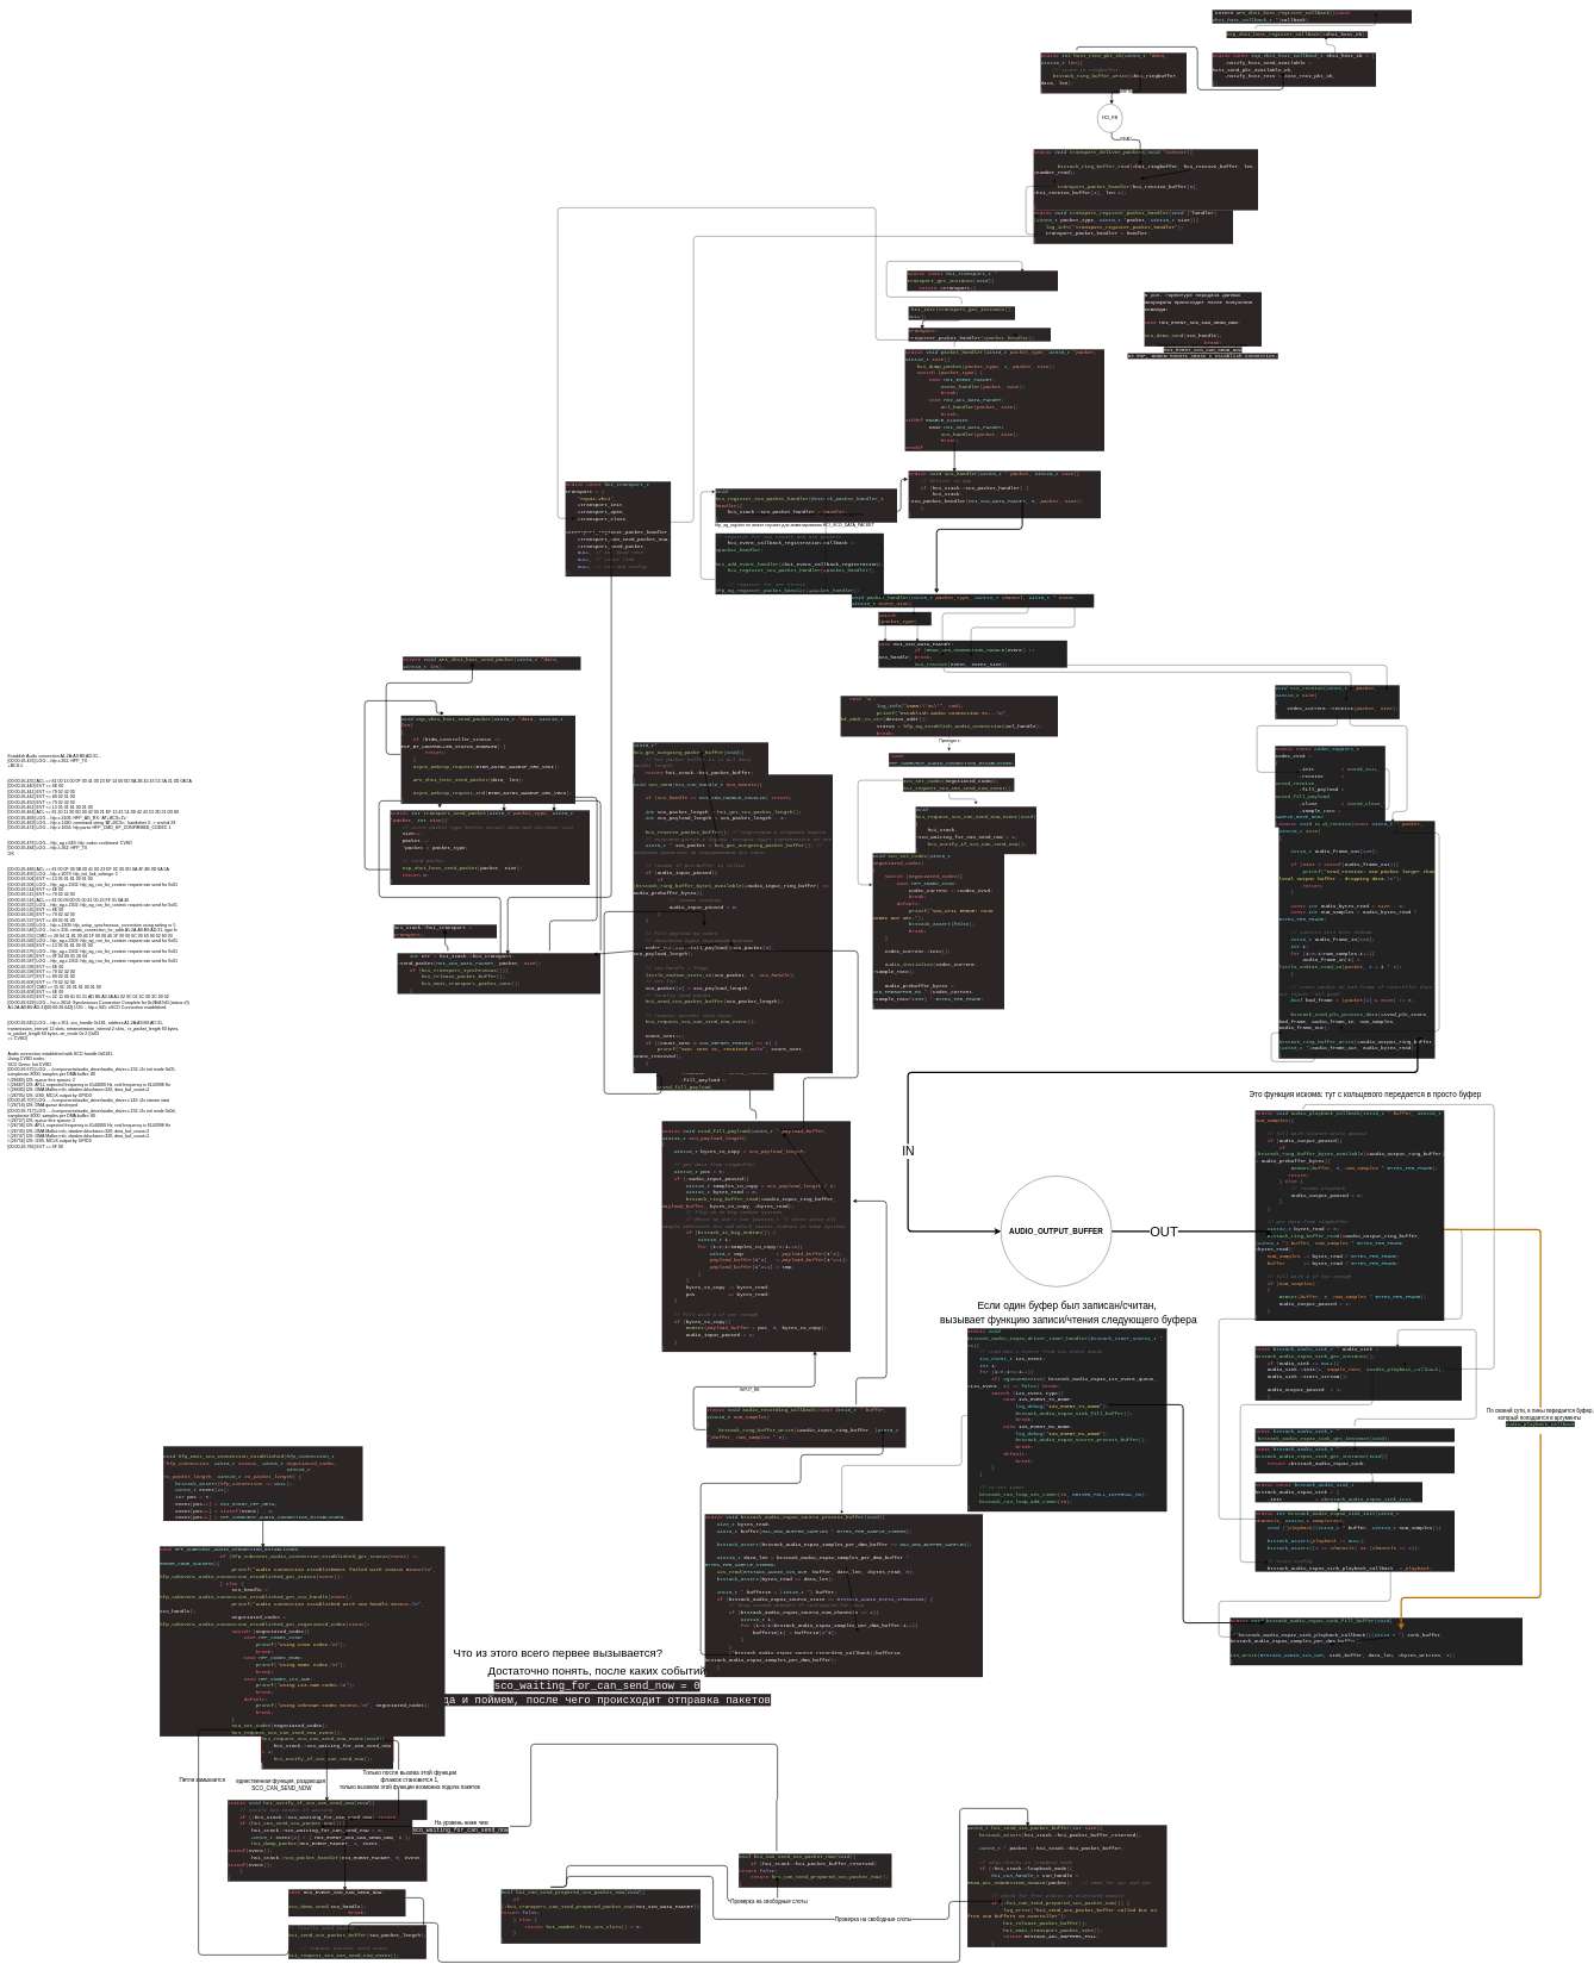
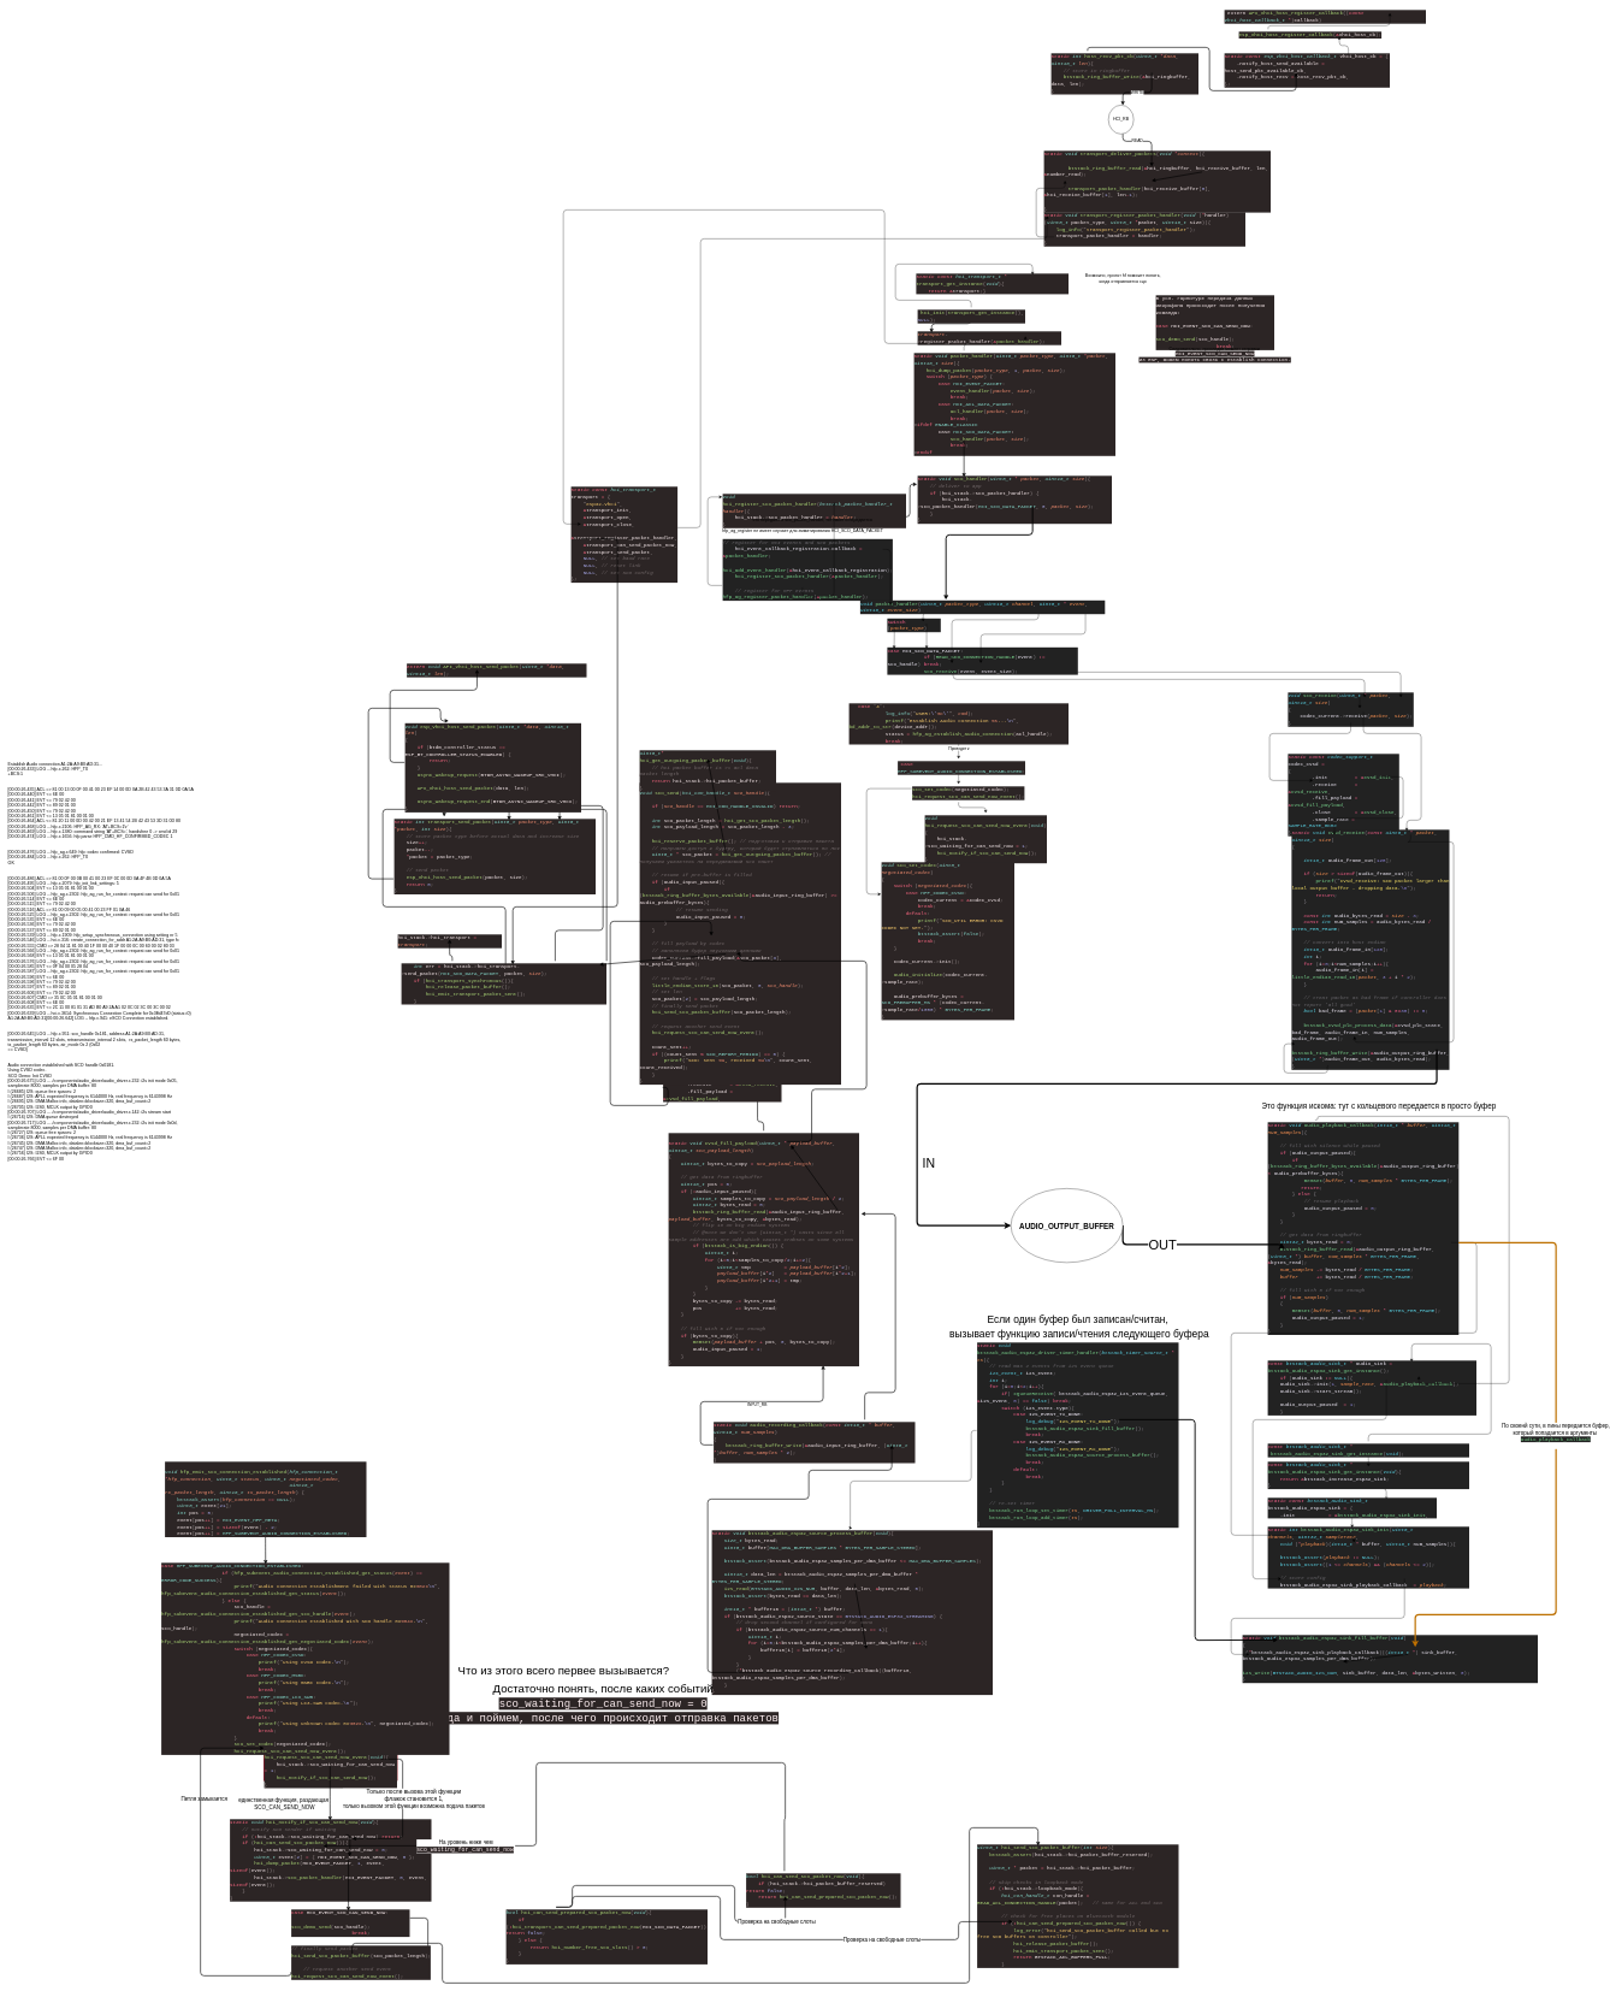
+ <mxCell id="80" value="Возможно, проект hf поможет понять, &lt;br&gt;когда отправляется сцо" style="text;html=1;align=center;verticalAlign=middle;resizable=0;points=[];autosize=1;strokeColor=none;fillColor=none;" parent="1" vertex="1"><mxGeometry x="2995" y="750" width="230" height="40" as="geometry" /></mxCell>
+ <mxCell id="59" style="edgeStyle=orthogonalEdgeStyle;html=1;" parent="1" source="60" target="63" edge="1"><mxGeometry relative="1" as="geometry" /></mxCell>
- <mxCell id="32" value="&lt;font style=&quot;font-size: 21px;&quot;&gt;&lt;b&gt;AUDIO_OUTPUT_BUFFER&lt;/b&gt;&lt;/font&gt;" style="ellipse;whiteSpace=wrap;html=1;aspect=fixed;fontSize=15;" parent="1" vertex="1"><mxGeometry x="2800" y="3290" width="310" height="310" as="geometry" /></mxCell>
+ <mxCell id="32" value="&lt;font style=&quot;font-size: 21px;&quot;&gt;&lt;b&gt;AUDIO_OUTPUT_BUFFER&lt;/b&gt;&lt;/font&gt;" style="ellipse;whiteSpace=wrap;html=1;aspect=fixed;fontSize=15;" parent="1" vertex="1"><mxGeometry x="2800" y="3290" width="310" height="205" as="geometry" /></mxCell>
- <mxCell id="20" value="&lt;div style=&quot;color: rgb(247, 241, 255); background-color: rgb(34, 34, 34); font-family: &amp;quot;Ubuntu Mono&amp;quot;, Consolas, &amp;quot;Courier New&amp;quot;, monospace; font-weight: normal; font-size: 14px; line-height: 19px;&quot;&gt;&lt;div&gt;&lt;span style=&quot;color: #fc618d;font-style: italic;&quot;&gt;const&lt;/span&gt;&lt;span style=&quot;color: #f7f1ff;&quot;&gt; &lt;/span&gt;&lt;span style=&quot;color: #5ad4e6;font-style: italic;&quot;&gt;btstack_audio_sink_t&lt;/span&gt;&lt;span style=&quot;color: #f7f1ff;&quot;&gt; &lt;/span&gt;&lt;span style=&quot;color: #fc618d;&quot;&gt;*&lt;/span&gt;&lt;span style=&quot;color: #f7f1ff;&quot;&gt; &lt;/span&gt;&lt;span style=&quot;color: #7bd88f;&quot;&gt;btstack_audio_esp32_sink_get_instance&lt;/span&gt;&lt;span style=&quot;color: #8b888f;&quot;&gt;(&lt;/span&gt;&lt;span style=&quot;color: #5ad4e6;font-style: italic;&quot;&gt;void&lt;/span&gt;&lt;span style=&quot;color: #8b888f;&quot;&gt;){&lt;/span&gt;&lt;/div&gt;&lt;div&gt;&lt;span style=&quot;color: #f7f1ff;&quot;&gt;&amp;nbsp; &amp;nbsp; &lt;/span&gt;&lt;span style=&quot;color: #fc618d;&quot;&gt;return&lt;/span&gt;&lt;span style=&quot;color: #f7f1ff;&quot;&gt; &lt;/span&gt;&lt;span style=&quot;color: #fc618d;&quot;&gt;&amp;amp;&lt;/span&gt;&lt;span style=&quot;color: #f7f1ff;&quot;&gt;btstack_audio_esp32_sink&lt;/span&gt;&lt;span style=&quot;color: #8b888f;&quot;&gt;;&lt;/span&gt;&lt;/div&gt;&lt;div&gt;&lt;span style=&quot;color: #8b888f;&quot;&gt;}&lt;/span&gt;&lt;/div&gt;&lt;/div&gt;" style="text;whiteSpace=wrap;html=1;fontSize=15;" parent="1" vertex="1"><mxGeometry x="3510" y="4040" width="560" height="60" as="geometry" /></mxCell>
+ <mxCell id="20" value="&lt;div style=&quot;color: rgb(247, 241, 255); background-color: rgb(34, 34, 34); font-family: &amp;quot;Ubuntu Mono&amp;quot;, Consolas, &amp;quot;Courier New&amp;quot;, monospace; font-weight: normal; font-size: 14px; line-height: 19px;&quot;&gt;&lt;div&gt;&lt;span style=&quot;color: #fc618d;font-style: italic;&quot;&gt;const&lt;/span&gt;&lt;span style=&quot;color: #f7f1ff;&quot;&gt; &lt;/span&gt;&lt;span style=&quot;color: #5ad4e6;font-style: italic;&quot;&gt;btstack_audio_sink_t&lt;/span&gt;&lt;span style=&quot;color: #f7f1ff;&quot;&gt; &lt;/span&gt;&lt;span style=&quot;color: #fc618d;&quot;&gt;*&lt;/span&gt;&lt;span style=&quot;color: #f7f1ff;&quot;&gt; &lt;/span&gt;&lt;span style=&quot;color: #7bd88f;&quot;&gt;btstack_audio_esp32_sink_get_instance&lt;/span&gt;&lt;span style=&quot;color: #8b888f;&quot;&gt;(&lt;/span&gt;&lt;span style=&quot;color: #5ad4e6;font-style: italic;&quot;&gt;void&lt;/span&gt;&lt;span style=&quot;color: #8b888f;&quot;&gt;){&lt;/span&gt;&lt;/div&gt;&lt;div&gt;&lt;span style=&quot;color: #f7f1ff;&quot;&gt;&amp;nbsp; &amp;nbsp; &lt;/span&gt;&lt;span style=&quot;color: #fc618d;&quot;&gt;return&lt;/span&gt;&lt;span style=&quot;color: #f7f1ff;&quot;&gt; &lt;/span&gt;&lt;span style=&quot;color: #fc618d;&quot;&gt;&amp;amp;&lt;/span&gt;&lt;span style=&quot;color: #f7f1ff;&quot;&gt;btstack_increase_esp32_sink&lt;/span&gt;&lt;span style=&quot;color: #8b888f;&quot;&gt;;&lt;/span&gt;&lt;/div&gt;&lt;div&gt;&lt;span style=&quot;color: #8b888f;&quot;&gt;}&lt;/span&gt;&lt;/div&gt;&lt;/div&gt;" style="text;whiteSpace=wrap;html=1;fontSize=15;" parent="1" vertex="1"><mxGeometry x="3510" y="4040" width="560" height="60" as="geometry" /></mxCell>
